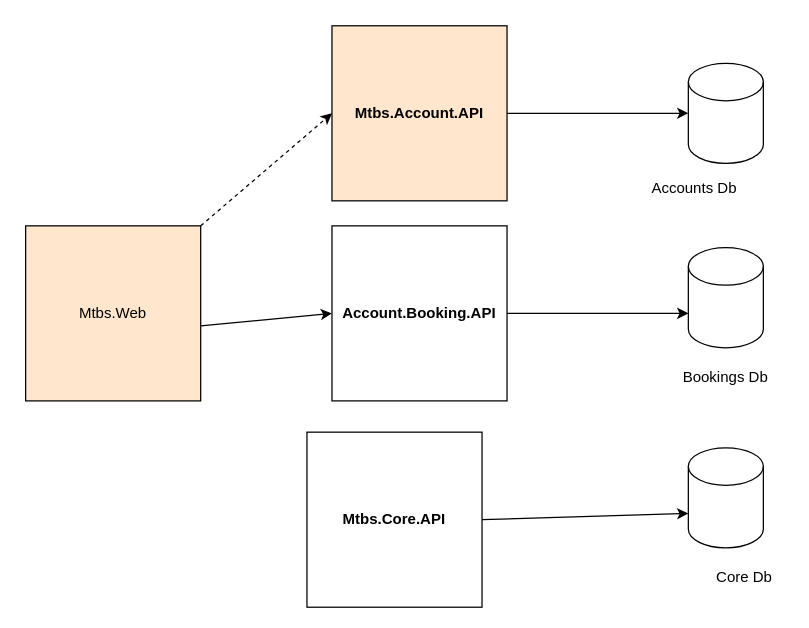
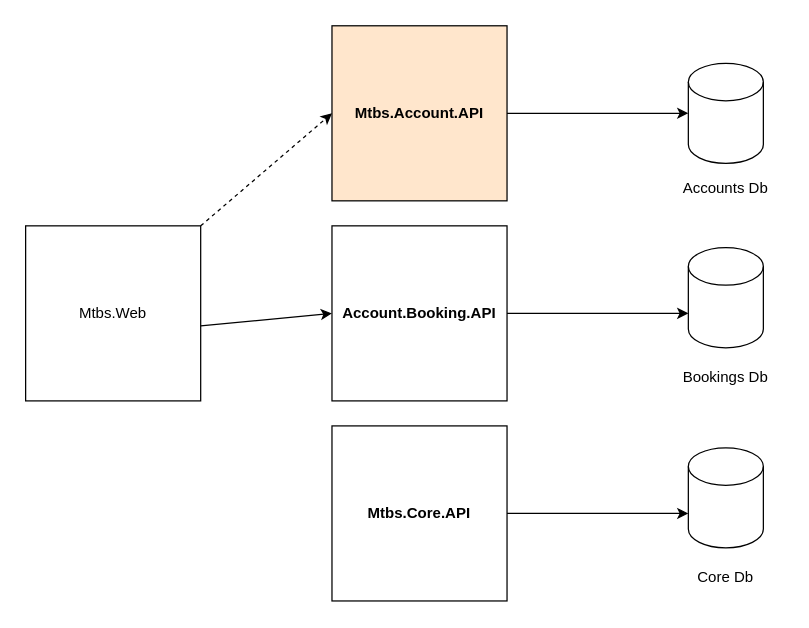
- <mxCell id="5" value="Accounts Db" style="text;html=1;strokeColor=none;fillColor=none;align=center;verticalAlign=middle;whiteSpace=wrap;rounded=0;" vertex="1" parent="1"><mxGeometry x="510" y="140" width="90" height="20" as="geometry" /></mxCell>
+ <mxCell id="5" value="Accounts Db" style="text;html=1;strokeColor=none;fillColor=none;align=center;verticalAlign=middle;whiteSpace=wrap;rounded=0;" vertex="1" parent="1"><mxGeometry x="535" y="140" width="90" height="20" as="geometry" /></mxCell>
- <mxCell id="14" value="Mtbs.Web" style="whiteSpace=wrap;html=1;aspect=fixed;fillColor=#ffe6cc;" vertex="1" parent="1"><mxGeometry x="20" y="180" width="140" height="140" as="geometry" /></mxCell>
+ <mxCell id="14" value="Mtbs.Web" style="whiteSpace=wrap;html=1;aspect=fixed;" vertex="1" parent="1"><mxGeometry x="20" y="180" width="140" height="140" as="geometry" /></mxCell>
- <mxCell id="10" value="&lt;b&gt;Mtbs.Core.API&lt;/b&gt;" style="whiteSpace=wrap;html=1;aspect=fixed;" vertex="1" parent="1"><mxGeometry x="245" y="345" width="140" height="140" as="geometry" /></mxCell>
+ <mxCell id="10" value="&lt;b&gt;Mtbs.Core.API&lt;/b&gt;" style="whiteSpace=wrap;html=1;aspect=fixed;" vertex="1" parent="1"><mxGeometry x="265" y="340" width="140" height="140" as="geometry" /></mxCell>
- <mxCell id="12" value="Core Db" style="text;html=1;strokeColor=none;fillColor=none;align=center;verticalAlign=middle;whiteSpace=wrap;rounded=0;" vertex="1" parent="1"><mxGeometry x="550" y="450.5" width="90" height="20" as="geometry" /></mxCell>
+ <mxCell id="12" value="Core Db" style="text;html=1;strokeColor=none;fillColor=none;align=center;verticalAlign=middle;whiteSpace=wrap;rounded=0;" vertex="1" parent="1"><mxGeometry x="535" y="450.5" width="90" height="20" as="geometry" /></mxCell>
